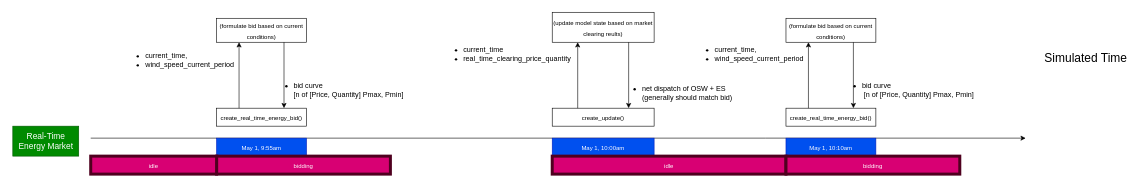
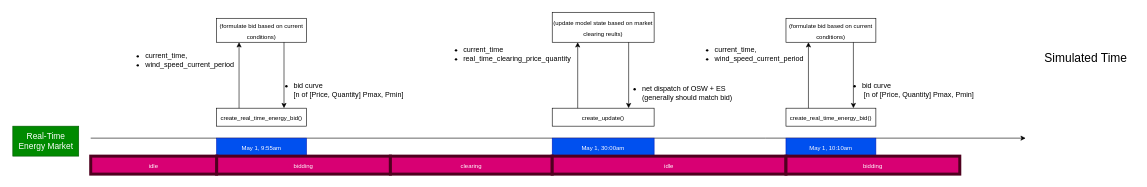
- <mxCell id="12" value="&lt;font size=&quot;1&quot;&gt;May 1, 10:00am&lt;/font&gt;" style="whiteSpace=wrap;html=1;fontSize=15;fillColor=#0050ef;fontColor=#ffffff;strokeColor=#001DBC;" parent="1" vertex="1"><mxGeometry x="920" y="230" width="170" height="30" as="geometry" /></mxCell>
+ <mxCell id="12" value="&lt;font size=&quot;1&quot;&gt;May 1, 30:00am&lt;/font&gt;" style="whiteSpace=wrap;html=1;fontSize=15;fillColor=#0050ef;fontColor=#ffffff;strokeColor=#001DBC;" parent="1" vertex="1"><mxGeometry x="920" y="230" width="170" height="30" as="geometry" /></mxCell>
+ <mxCell id="28" value="&lt;font size=&quot;1&quot;&gt;clearing&lt;/font&gt;" style="whiteSpace=wrap;html=1;fontSize=15;fillColor=#d80073;fontColor=#ffffff;strokeColor=#4F001F;strokeWidth=5;" parent="1" vertex="1"><mxGeometry x="650" y="260" width="270" height="30" as="geometry" /></mxCell>
